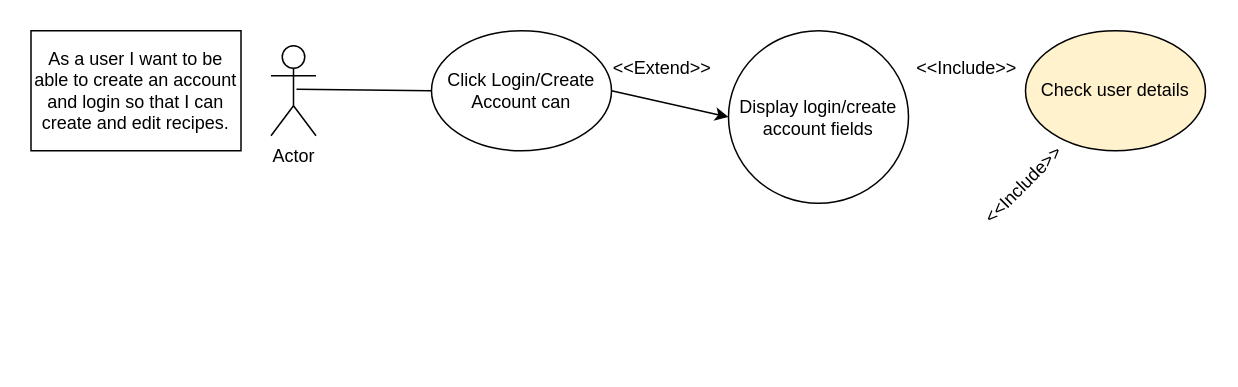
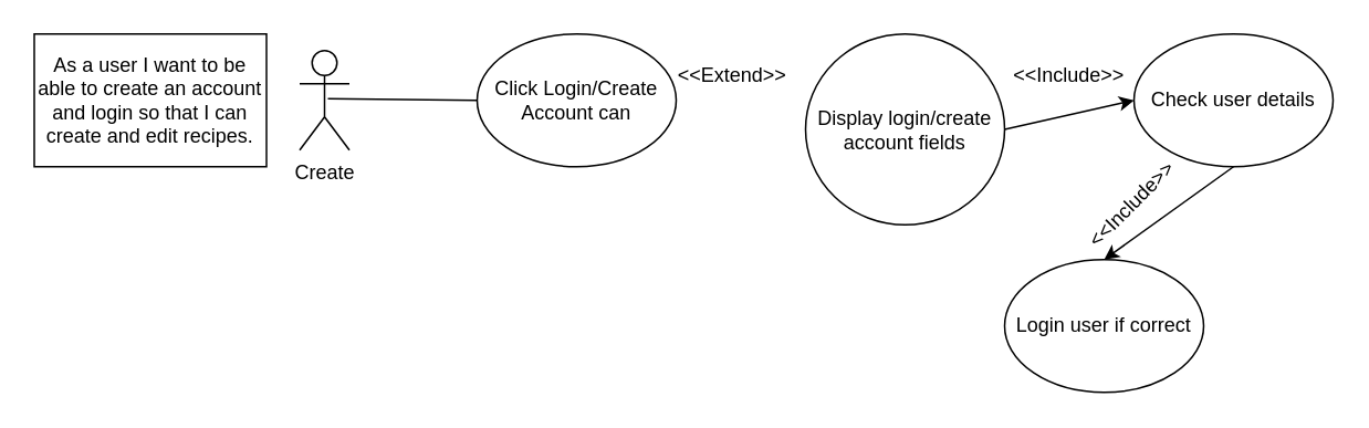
- <mxCell id="7" value="Check user details" style="ellipse;whiteSpace=wrap;html=1;fillColor=#fff2cc;" vertex="1" parent="1"><mxGeometry x="683" y="20" width="120" height="80" as="geometry" /></mxCell>
+ <mxCell id="7" value="Check user details" style="ellipse;whiteSpace=wrap;html=1;" vertex="1" parent="1"><mxGeometry x="683" y="20" width="120" height="80" as="geometry" /></mxCell>
- <mxCell id="10" value="" style="endArrow=classic;html=1;rounded=0;entryX=0;entryY=0.5;entryDx=0;entryDy=0;exitX=1;exitY=0.5;exitDx=0;exitDy=0;" edge="1" parent="1" source="4" target="9"><mxGeometry width="50" height="50" relative="1" as="geometry"><mxPoint x="451" y="60" as="sourcePoint" /><mxPoint x="537" y="81" as="targetPoint" /></mxGeometry></mxCell>
+ <mxCell id="8" value="" style="endArrow=classic;html=1;rounded=0;entryX=0;entryY=0.5;entryDx=0;entryDy=0;exitX=1;exitY=0.5;exitDx=0;exitDy=0;" edge="1" parent="1" source="9" target="7"><mxGeometry width="50" height="50" relative="1" as="geometry"><mxPoint x="605" y="63" as="sourcePoint" /><mxPoint x="659" y="58" as="targetPoint" /></mxGeometry></mxCell>
- <mxCell id="3" value="Actor" style="shape=umlActor;verticalLabelPosition=bottom;verticalAlign=top;html=1;outlineConnect=0;" parent="1" vertex="1"><mxGeometry x="180" y="30" width="30" height="60" as="geometry" /></mxCell>
+ <mxCell id="3" value="Create" style="shape=umlActor;verticalLabelPosition=bottom;verticalAlign=top;html=1;outlineConnect=0;" parent="1" vertex="1"><mxGeometry x="180" y="30" width="30" height="60" as="geometry" /></mxCell>
+ <mxCell id="13" value="" style="endArrow=classic;html=1;rounded=0;exitX=0.5;exitY=1;exitDx=0;exitDy=0;entryX=0.5;entryY=0;entryDx=0;entryDy=0;" edge="1" parent="1" source="7" target="12"><mxGeometry width="50" height="50" relative="1" as="geometry"><mxPoint x="680" y="259" as="sourcePoint" /><mxPoint x="730" y="209" as="targetPoint" /></mxGeometry></mxCell>
+ <mxCell id="12" value="Login user if correct" style="ellipse;whiteSpace=wrap;html=1;" vertex="1" parent="1"><mxGeometry x="605" y="156" width="120" height="80" as="geometry" /></mxCell>
